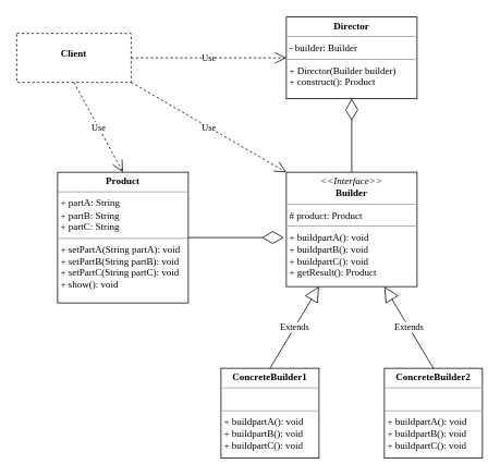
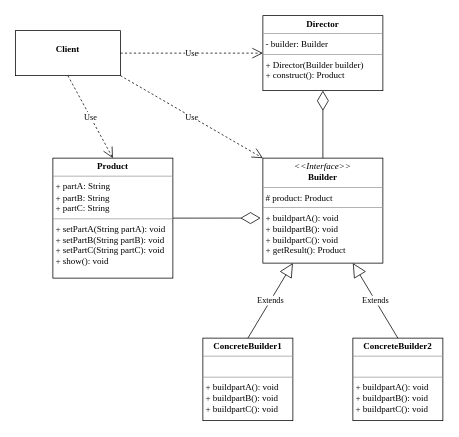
- <mxCell id="2" value="&lt;p style=&quot;margin: 0px ; margin-top: 4px ; text-align: center&quot;&gt;&lt;br&gt;&lt;b&gt;Client&lt;/b&gt;&lt;/p&gt;" style="verticalAlign=top;align=left;overflow=fill;fontSize=12;fontFamily=Times New Roman;html=1;dashed=1;" vertex="1" parent="1"><mxGeometry x="20" y="40" width="140" height="60" as="geometry" /></mxCell>
+ <mxCell id="2" value="&lt;p style=&quot;margin: 0px ; margin-top: 4px ; text-align: center&quot;&gt;&lt;br&gt;&lt;b&gt;Client&lt;/b&gt;&lt;/p&gt;" style="verticalAlign=top;align=left;overflow=fill;fontSize=12;fontFamily=Times New Roman;html=1;" vertex="1" parent="1"><mxGeometry x="20" y="40" width="140" height="60" as="geometry" /></mxCell>
